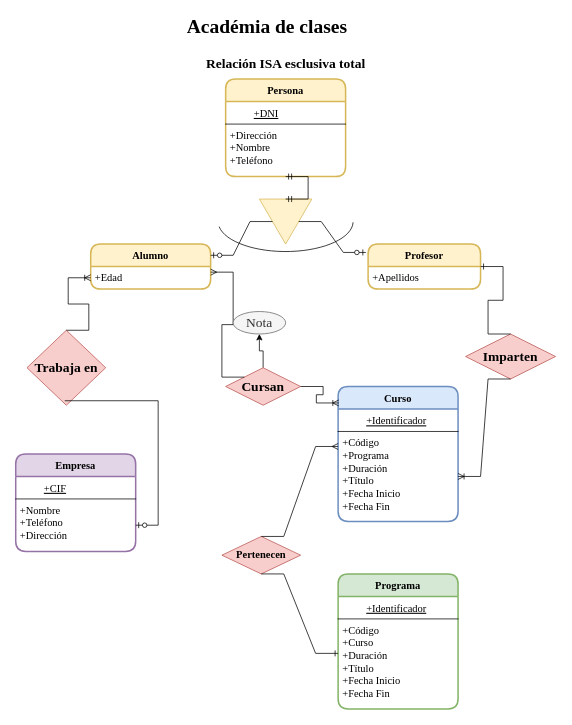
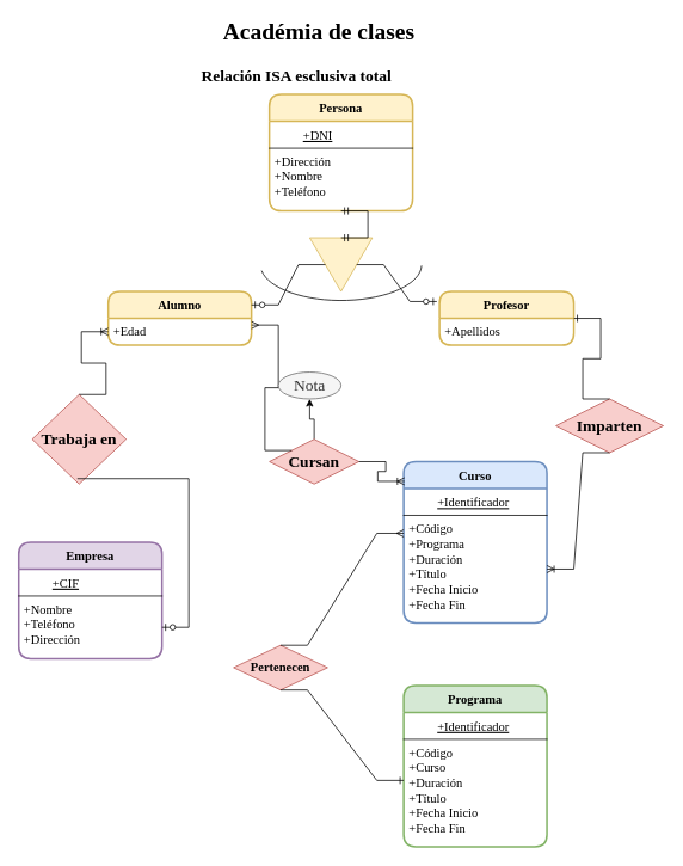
- <mxCell id="29" value="&lt;font style=&quot;font-size: 18px&quot;&gt;&lt;b&gt;Relación ISA esclusiva total&lt;/b&gt;&lt;/font&gt;" style="text;html=1;align=center;verticalAlign=middle;resizable=0;points=[];autosize=1;strokeColor=none;fillColor=none;fontSize=14;fontFamily=Calibri;" vertex="1" parent="1"><mxGeometry x="275" y="75" width="210" height="20" as="geometry" /></mxCell>
+ <mxCell id="29" value="&lt;font style=&quot;font-size: 18px&quot;&gt;&lt;b&gt;Relación ISA esclusiva total&lt;/b&gt;&lt;/font&gt;" style="text;html=1;align=center;verticalAlign=middle;resizable=0;points=[];autosize=1;strokeColor=none;fillColor=none;fontSize=14;fontFamily=Calibri;" vertex="1" parent="1"><mxGeometry x="225" y="75" width="210" height="20" as="geometry" /></mxCell>
- <mxCell id="47" value="&lt;b&gt;Pertenecen&lt;/b&gt;" style="shape=rhombus;perimeter=rhombusPerimeter;whiteSpace=wrap;html=1;align=center;fontFamily=Calibri;fontSource=https%3A%2F%2Ffonts.googleapis.com%2Fcss%3Ffamily%3DCalibri;fontSize=14;fillColor=#f8cecc;strokeColor=#b85450;" vertex="1" parent="1"><mxGeometry x="295" y="715" width="105" height="50" as="geometry" /></mxCell>
+ <mxCell id="47" value="&lt;b&gt;Pertenecen&lt;/b&gt;" style="shape=rhombus;perimeter=rhombusPerimeter;whiteSpace=wrap;html=1;align=center;fontFamily=Calibri;fontSource=https%3A%2F%2Ffonts.googleapis.com%2Fcss%3Ffamily%3DCalibri;fontSize=14;fillColor=#f8cecc;strokeColor=#b85450;" vertex="1" parent="1"><mxGeometry x="260" y="720" width="105" height="50" as="geometry" /></mxCell>
